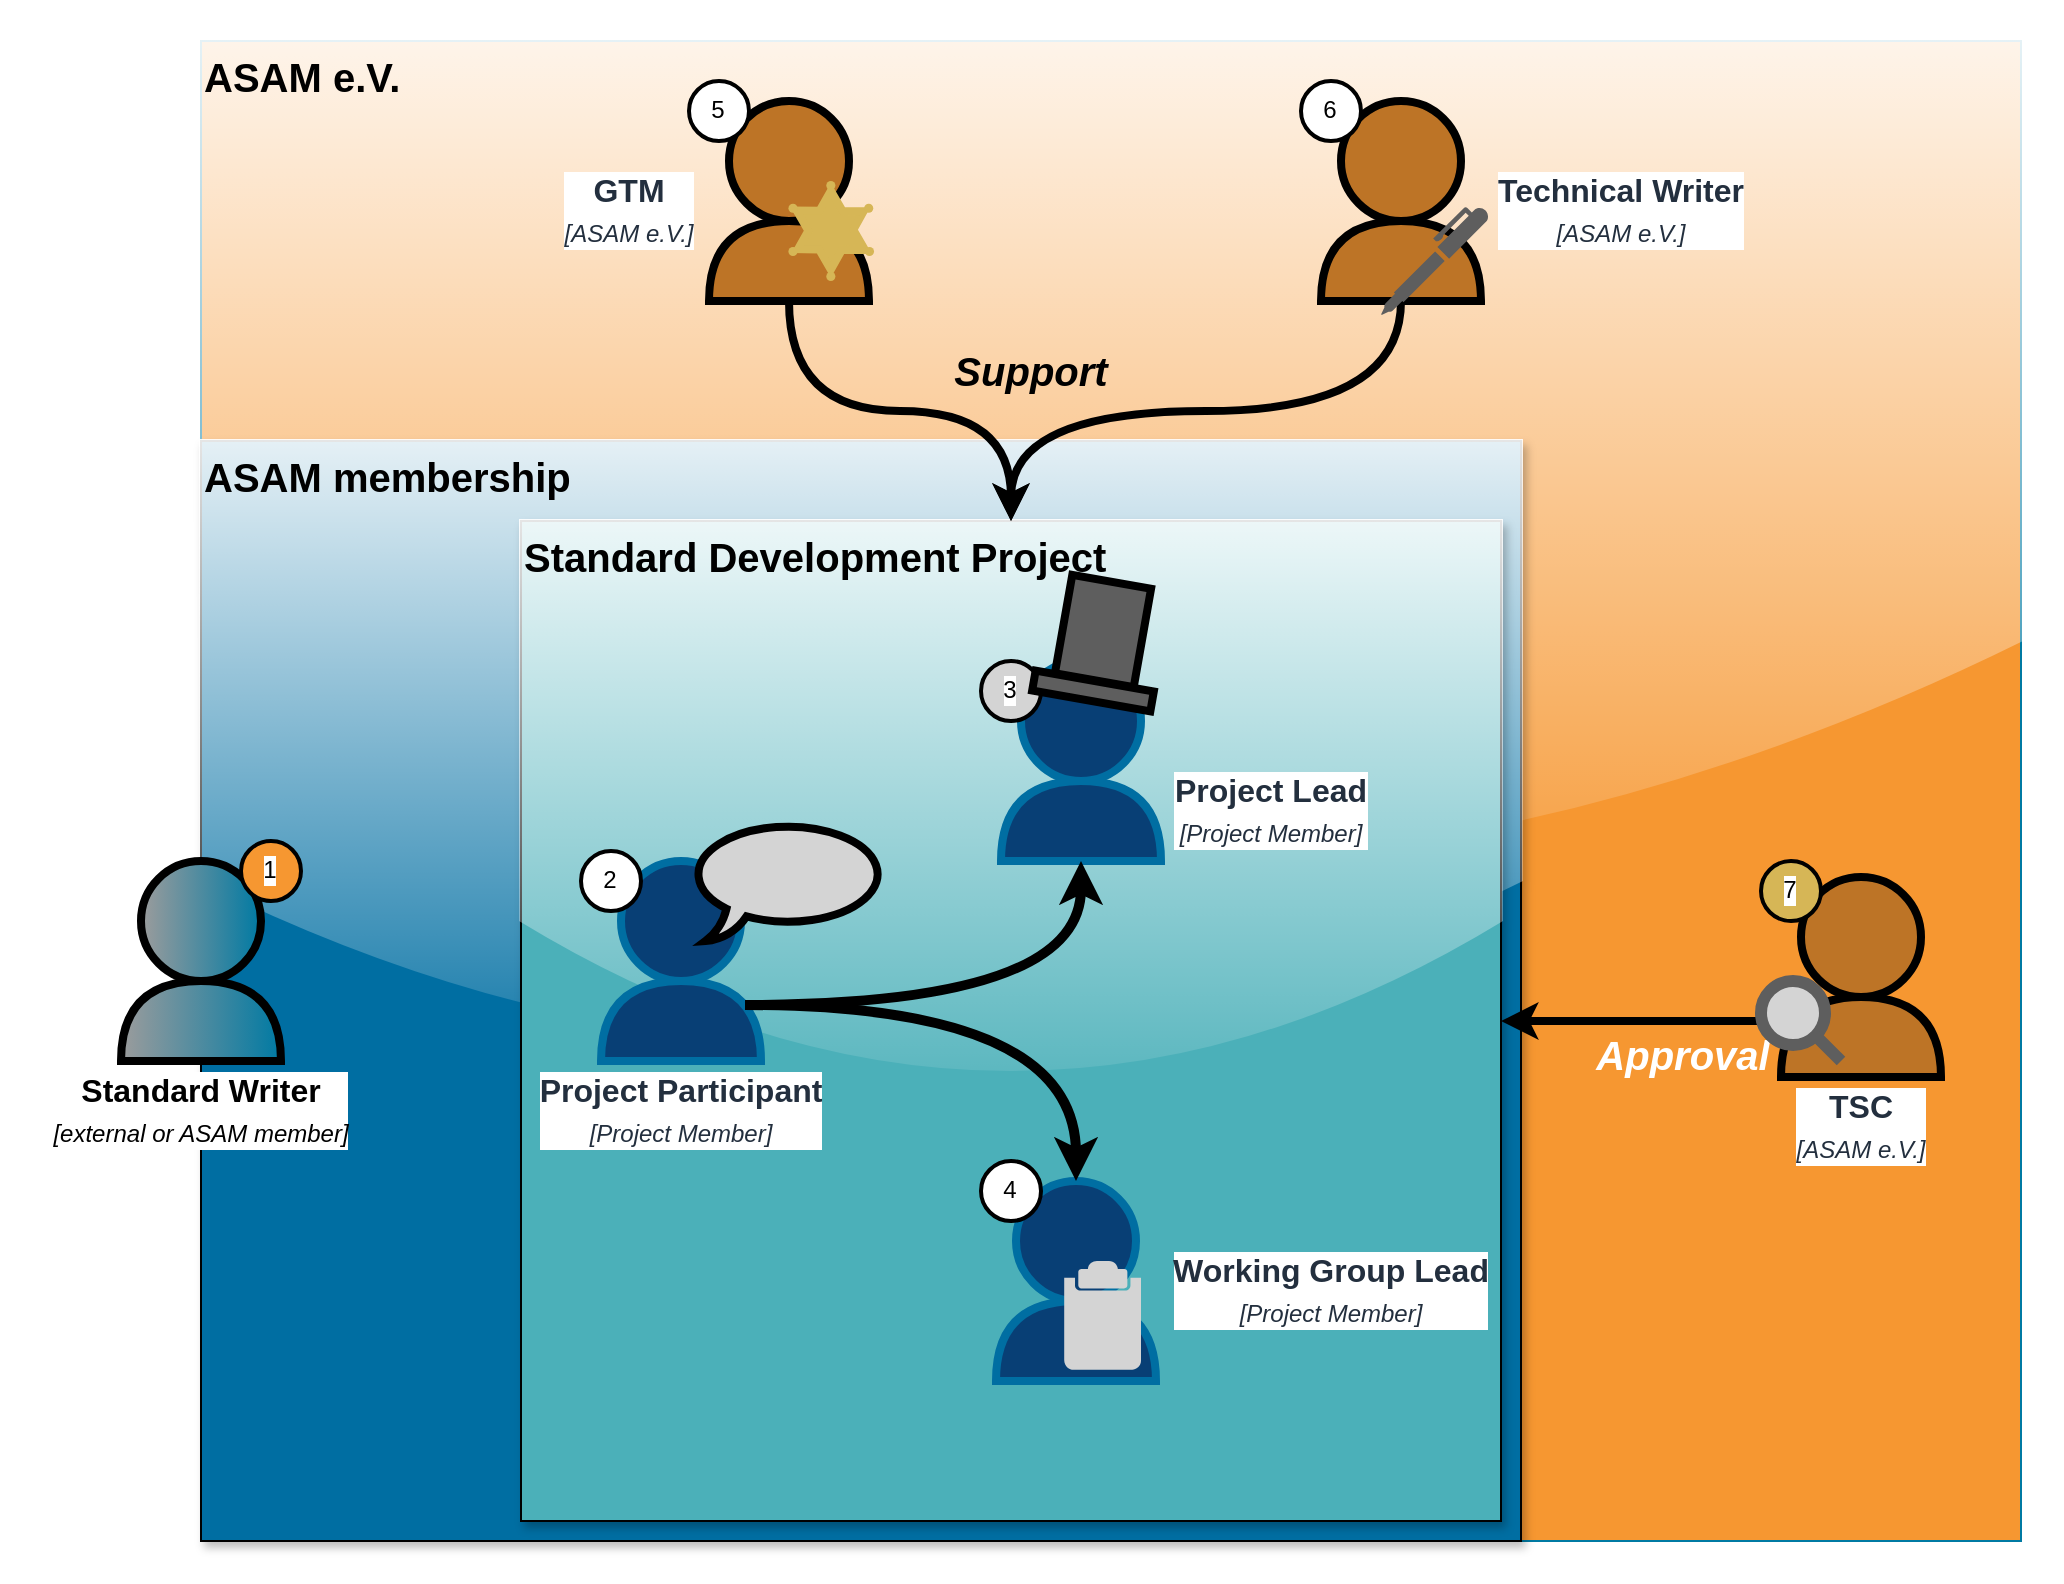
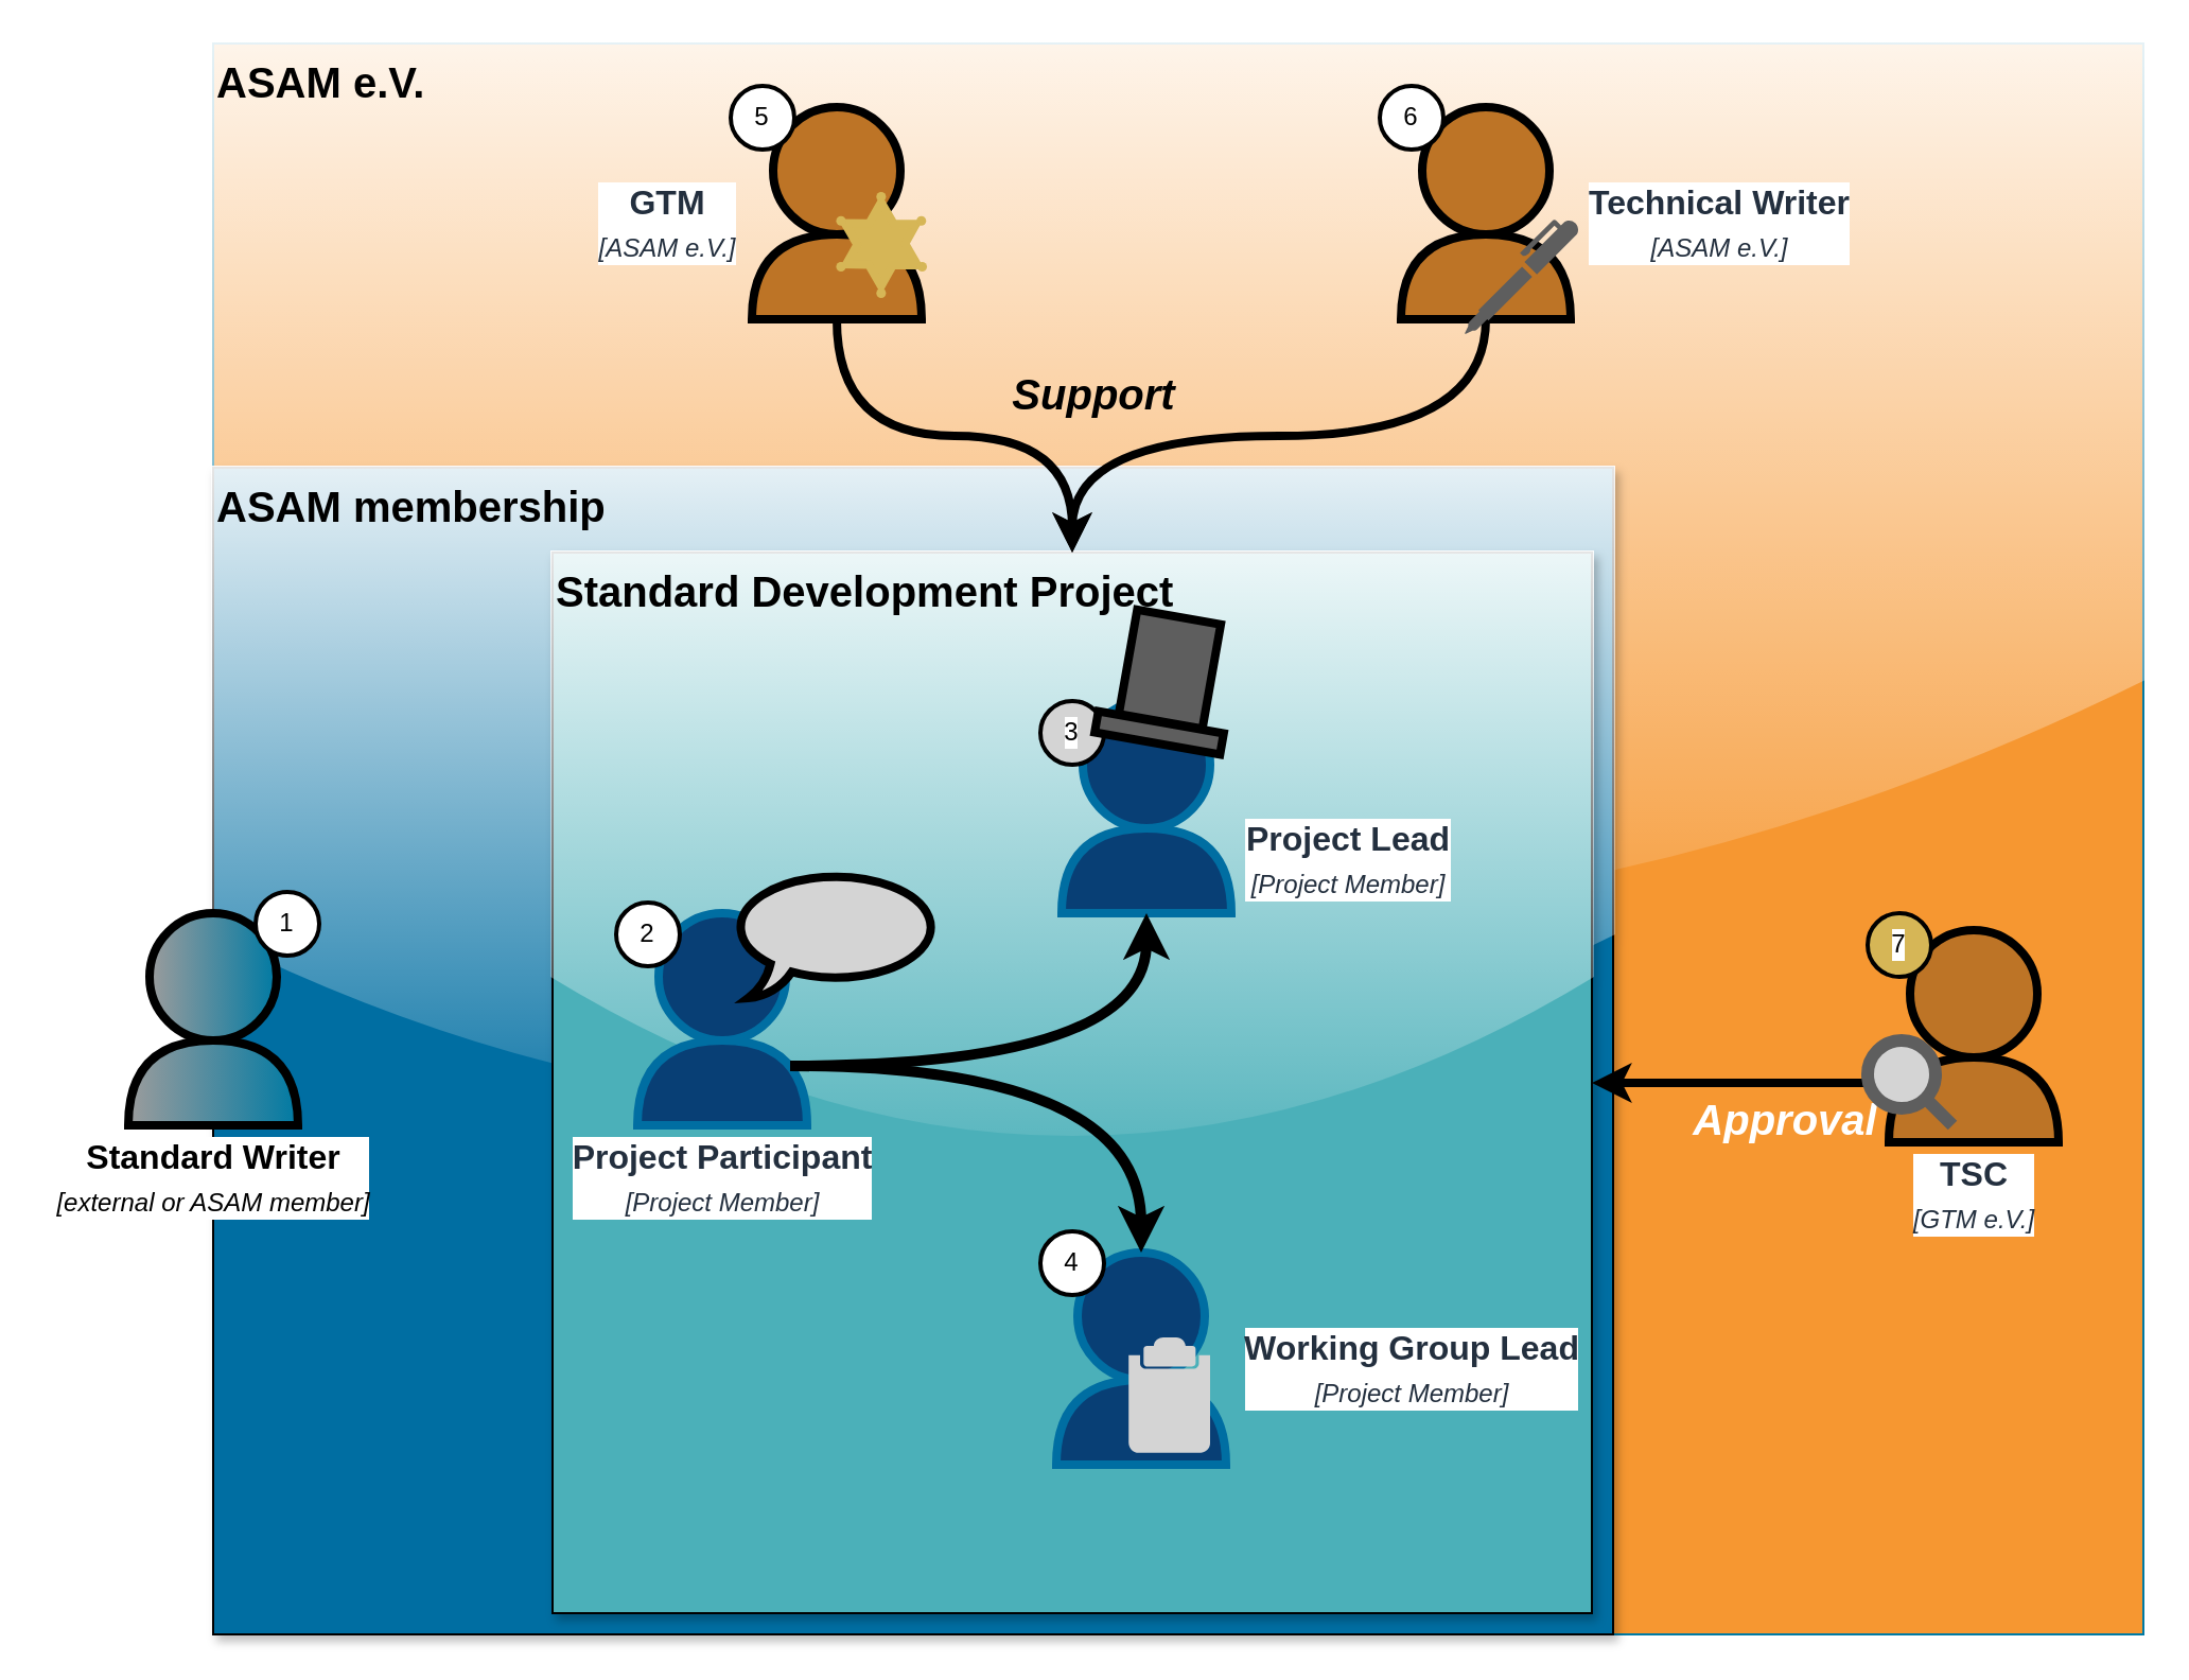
- <mxCell id="14" value="1" style="ellipse;whiteSpace=wrap;html=1;aspect=fixed;rounded=0;shadow=0;glass=0;labelBackgroundColor=#FFFFFF;sketch=0;fontSize=12;strokeWidth=2;gradientDirection=south;fillColor=#f69731;" vertex="1" parent="11"><mxGeometry x="60" y="-10" width="30" height="30" as="geometry" /></mxCell>
+ <mxCell id="14" value="1" style="ellipse;whiteSpace=wrap;html=1;aspect=fixed;rounded=0;shadow=0;glass=0;labelBackgroundColor=#FFFFFF;sketch=0;fontSize=12;strokeWidth=2;gradientDirection=south;" vertex="1" parent="11"><mxGeometry x="60" y="-10" width="30" height="30" as="geometry" /></mxCell>
- <mxCell id="42" value="&lt;b style=&quot;color: rgb(35 , 47 , 62) ; font-size: 12px&quot;&gt;&lt;font style=&quot;font-size: 16px&quot;&gt;TSC&lt;/font&gt;&lt;/b&gt;&lt;br style=&quot;color: rgb(35 , 47 , 62) ; font-size: 12px&quot;&gt;&lt;i style=&quot;color: rgb(35 , 47 , 62) ; font-size: 12px&quot;&gt;[ASAM e.V.]&lt;/i&gt;" style="text;html=1;align=center;verticalAlign=middle;resizable=0;points=[];autosize=1;strokeColor=none;fillColor=none;fontSize=16;fontColor=#000000;labelBackgroundColor=#FFFFFF;" vertex="1" parent="37"><mxGeometry x="40" y="100" width="80" height="50" as="geometry" /></mxCell>
+ <mxCell id="42" value="&lt;b style=&quot;color: rgb(35 , 47 , 62) ; font-size: 12px&quot;&gt;&lt;font style=&quot;font-size: 16px&quot;&gt;TSC&lt;/font&gt;&lt;/b&gt;&lt;br style=&quot;color: rgb(35 , 47 , 62) ; font-size: 12px&quot;&gt;&lt;i style=&quot;color: rgb(35 , 47 , 62) ; font-size: 12px&quot;&gt;[GTM e.V.]&lt;/i&gt;" style="text;html=1;align=center;verticalAlign=middle;resizable=0;points=[];autosize=1;strokeColor=none;fillColor=none;fontSize=16;fontColor=#000000;labelBackgroundColor=#FFFFFF;" vertex="1" parent="37"><mxGeometry x="40" y="100" width="80" height="50" as="geometry" /></mxCell>
